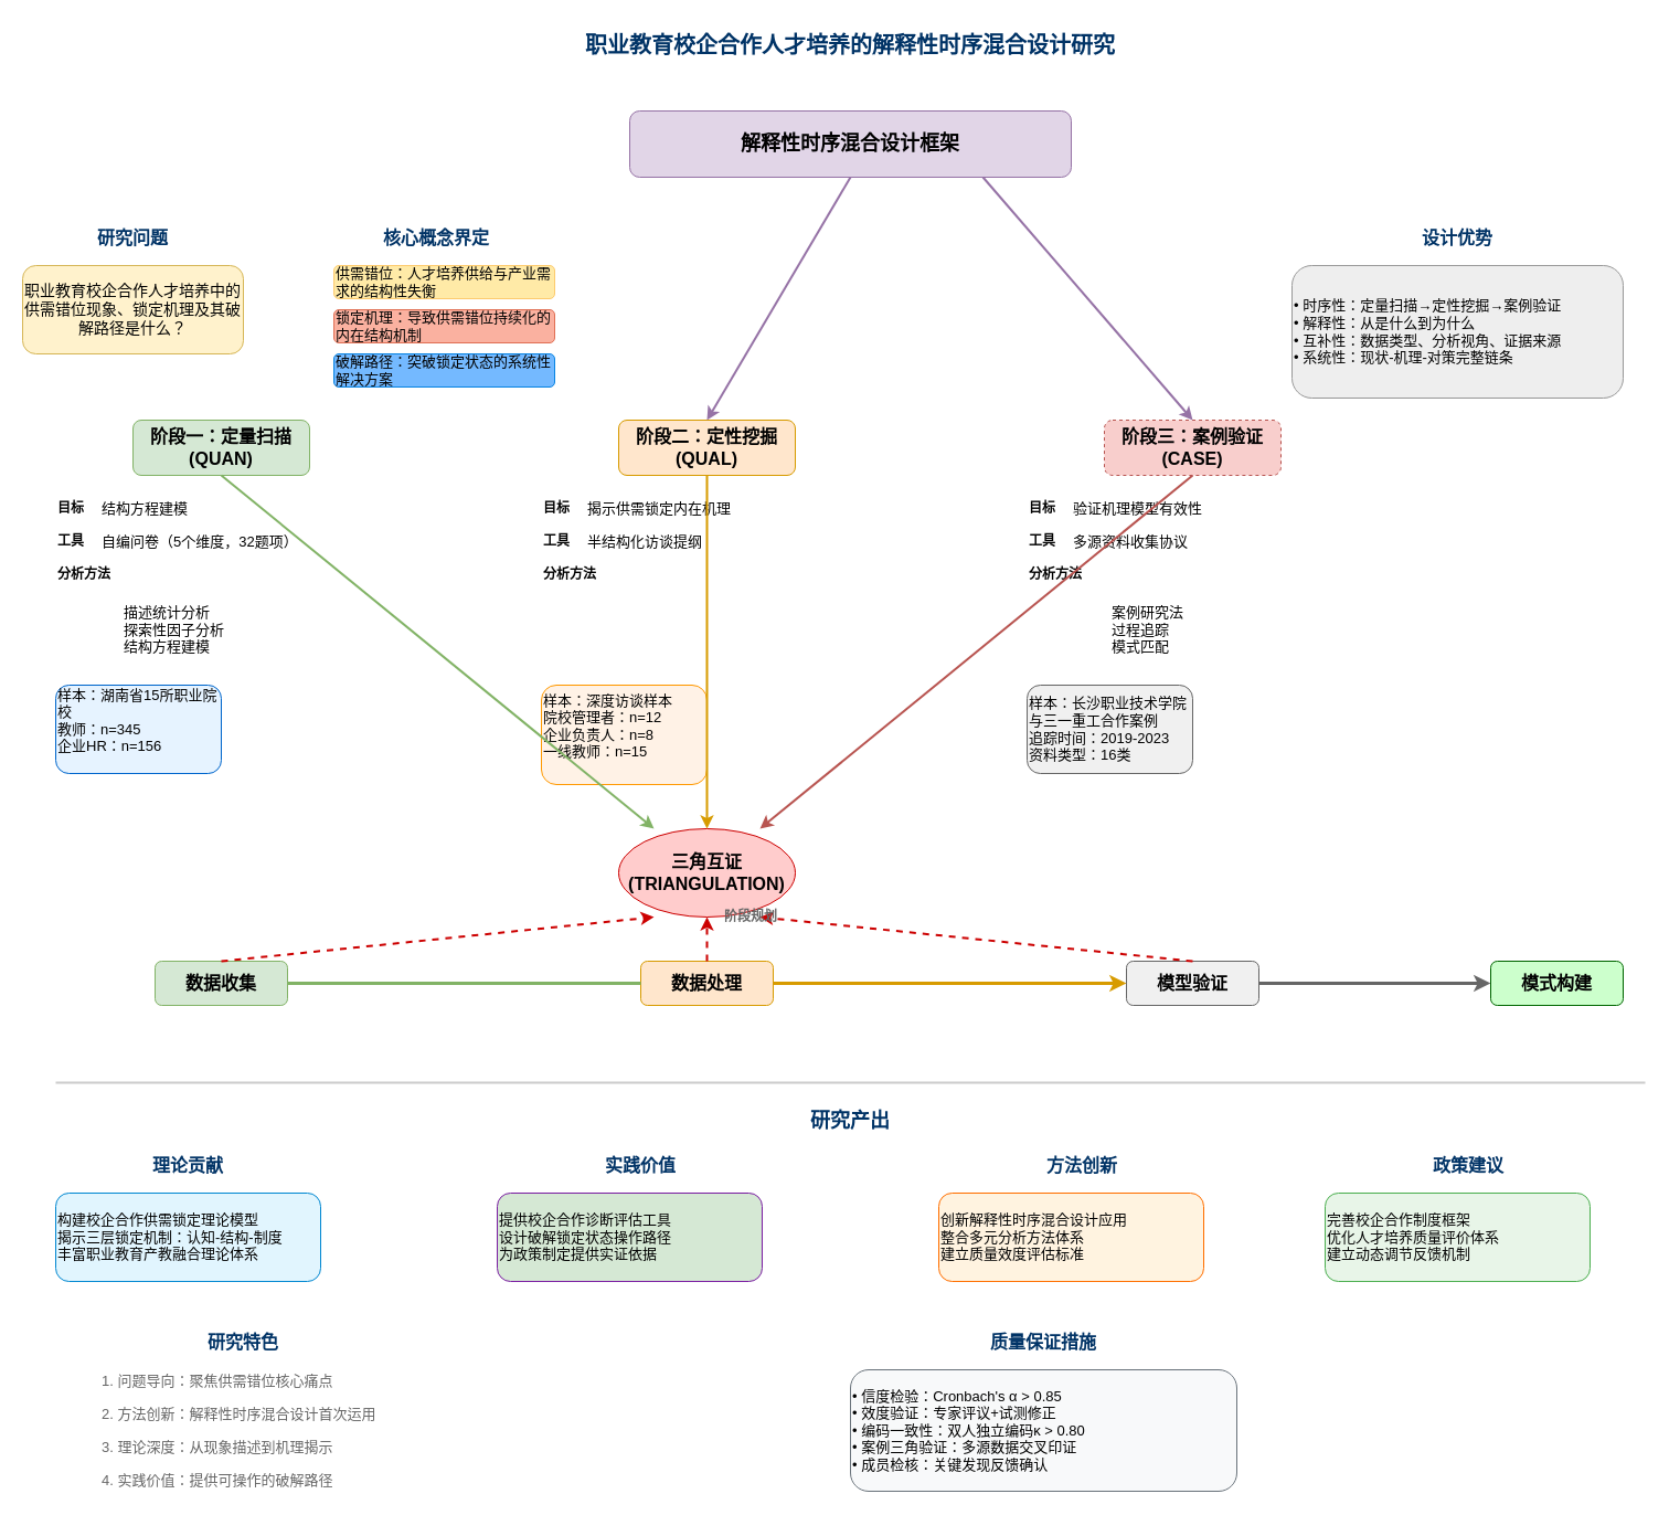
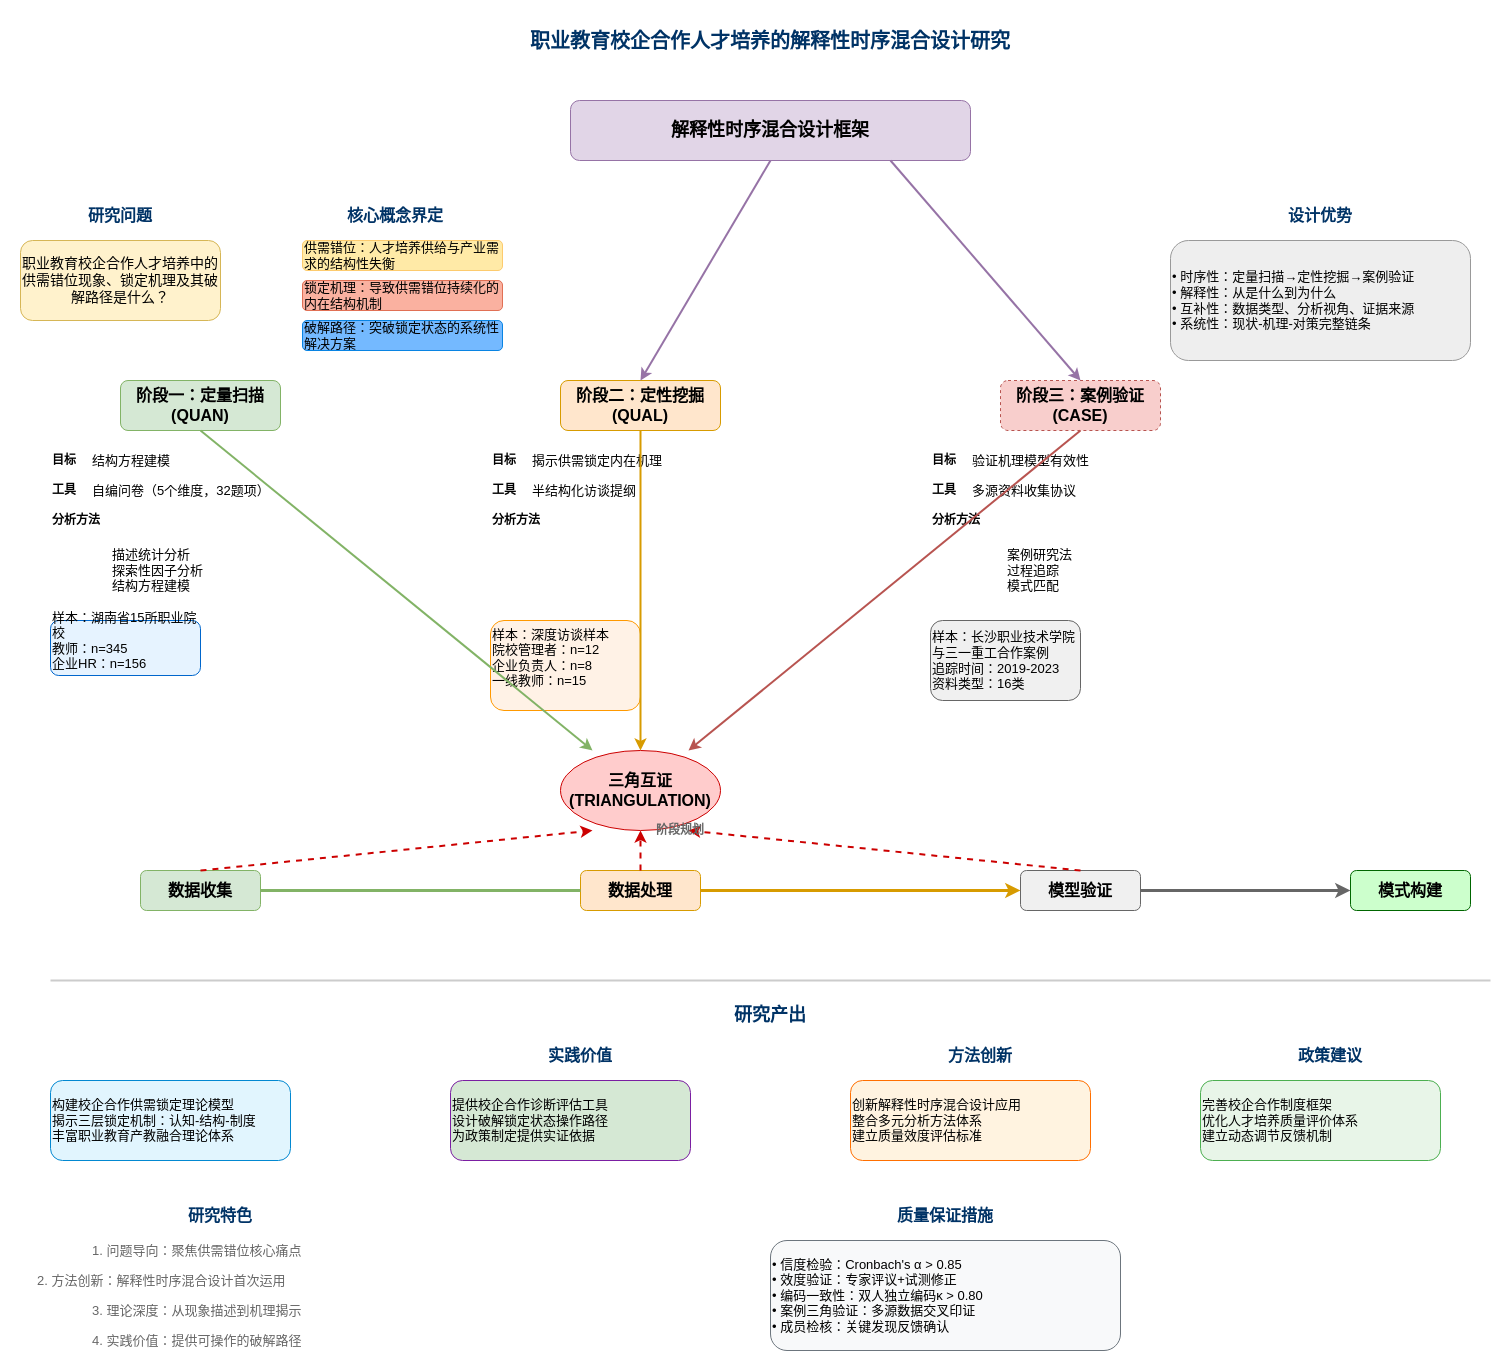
- <mxCell id="19" value="样本：湖南省15所职业院校&lt;br&gt;教师：n=345&lt;br&gt;企业HR：n=156&lt;div&gt;&lt;br&gt;&lt;/div&gt;" style="rounded=1;whiteSpace=wrap;html=1;fillColor=#e6f3ff;strokeColor=#0066cc;fontSize=13;align=left;" parent="1" vertex="1"><mxGeometry x="50" y="620" width="150" height="80" as="geometry" /></mxCell>
+ <mxCell id="19" value="样本：湖南省15所职业院校&lt;br&gt;教师：n=345&lt;br&gt;企业HR：n=156&lt;div&gt;&lt;br&gt;&lt;/div&gt;" style="rounded=1;whiteSpace=wrap;html=1;fillColor=#e6f3ff;strokeColor=#0066cc;fontSize=13;align=left;" parent="1" vertex="1"><mxGeometry x="50" y="620" width="150" height="55" as="geometry" /></mxCell>
- <mxCell id="49" value="理论贡献" style="text;html=1;strokeColor=none;fillColor=none;align=center;verticalAlign=middle;whiteSpace=wrap;rounded=0;fontSize=16;fontStyle=1;fontColor=#003366;" parent="1" vertex="1"><mxGeometry x="120" y="1040" width="100" height="30" as="geometry" /></mxCell>
- <mxCell id="59" value="2. 方法创新：解释性时序混合设计首次运用" style="text;html=1;strokeColor=none;fillColor=none;align=left;verticalAlign=middle;whiteSpace=wrap;rounded=0;fontSize=13;fontColor=#666666;" parent="1" vertex="1"><mxGeometry x="90" y="1270" width="320" height="20" as="geometry" /></mxCell>
+ <mxCell id="59" value="2. 方法创新：解释性时序混合设计首次运用" style="text;html=1;strokeColor=none;fillColor=none;align=left;verticalAlign=middle;whiteSpace=wrap;rounded=0;fontSize=13;fontColor=#666666;" parent="1" vertex="1"><mxGeometry x="35" y="1270" width="320" height="20" as="geometry" /></mxCell>
